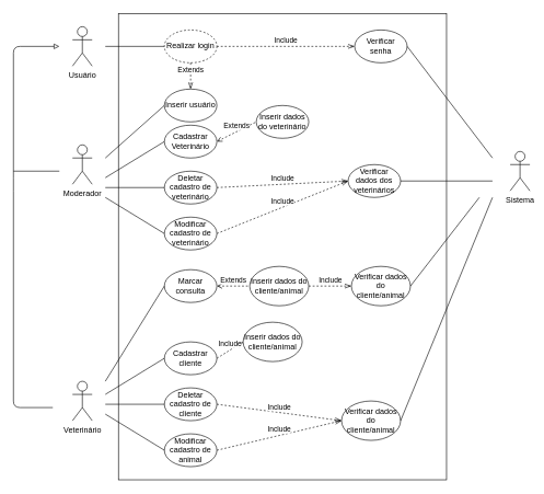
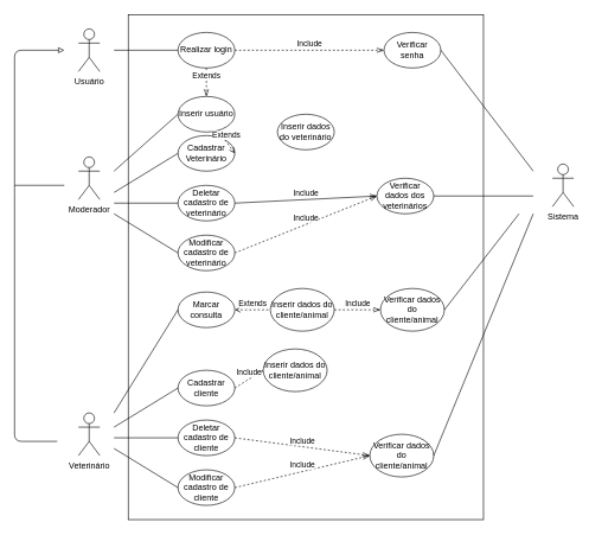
- <mxCell id="15" value="Realizar login" style="ellipse;whiteSpace=wrap;html=1;dashed=1;" vertex="1" parent="1"><mxGeometry x="250" y="45" width="80" height="50" as="geometry" /></mxCell>
+ <mxCell id="15" value="Realizar login" style="ellipse;whiteSpace=wrap;html=1;" vertex="1" parent="1"><mxGeometry x="250" y="45" width="80" height="50" as="geometry" /></mxCell>
- <mxCell id="41" value="Extends" style="html=1;verticalAlign=bottom;endArrow=none;dashed=1;endSize=8;endFill=0;exitX=1;exitY=0.5;exitDx=0;exitDy=0;entryX=0;entryY=0.5;entryDx=0;entryDy=0;startArrow=open;startFill=0;" edge="1" parent="1" source="19" target="28"><mxGeometry relative="1" as="geometry"><mxPoint x="300" y="105" as="sourcePoint" /><mxPoint x="300" y="145" as="targetPoint" /></mxGeometry></mxCell>
+ <mxCell id="41" value="Extends" style="html=1;verticalAlign=bottom;endArrow=none;dashed=1;endSize=8;endFill=0;exitX=1;exitY=0.5;exitDx=0;exitDy=0;startArrow=open;startFill=0;" edge="1" parent="1" source="19" target="17"><mxGeometry relative="1" as="geometry"><mxPoint x="300" y="105" as="sourcePoint" /><mxPoint x="300" y="145" as="targetPoint" /></mxGeometry></mxCell>
- <mxCell id="37" value="Include" style="html=1;verticalAlign=bottom;endArrow=openThin;dashed=1;endSize=8;endFill=0;exitX=1;exitY=0.5;exitDx=0;exitDy=0;entryX=0;entryY=0.5;entryDx=0;entryDy=0;" edge="1" parent="1" source="20" target="32"><mxGeometry relative="1" as="geometry"><mxPoint x="340" y="505" as="sourcePoint" /><mxPoint x="540" y="270" as="targetPoint" /><Array as="points" /></mxGeometry></mxCell>
+ <mxCell id="37" value="Include" style="html=1;verticalAlign=bottom;endArrow=openThin;dashed=0;endSize=8;endFill=0;exitX=1;exitY=0.5;exitDx=0;exitDy=0;entryX=0;entryY=0.5;entryDx=0;entryDy=0;" edge="1" parent="1" source="20" target="32"><mxGeometry relative="1" as="geometry"><mxPoint x="340" y="505" as="sourcePoint" /><mxPoint x="540" y="270" as="targetPoint" /><Array as="points" /></mxGeometry></mxCell>
- <mxCell id="11" value="Modificar cadastro de animal" style="ellipse;whiteSpace=wrap;html=1;" vertex="1" parent="1"><mxGeometry x="250" y="660" width="80" height="50" as="geometry" /></mxCell>
+ <mxCell id="11" value="Modificar cadastro de cliente" style="ellipse;whiteSpace=wrap;html=1;" vertex="1" parent="1"><mxGeometry x="250" y="660" width="80" height="50" as="geometry" /></mxCell>
